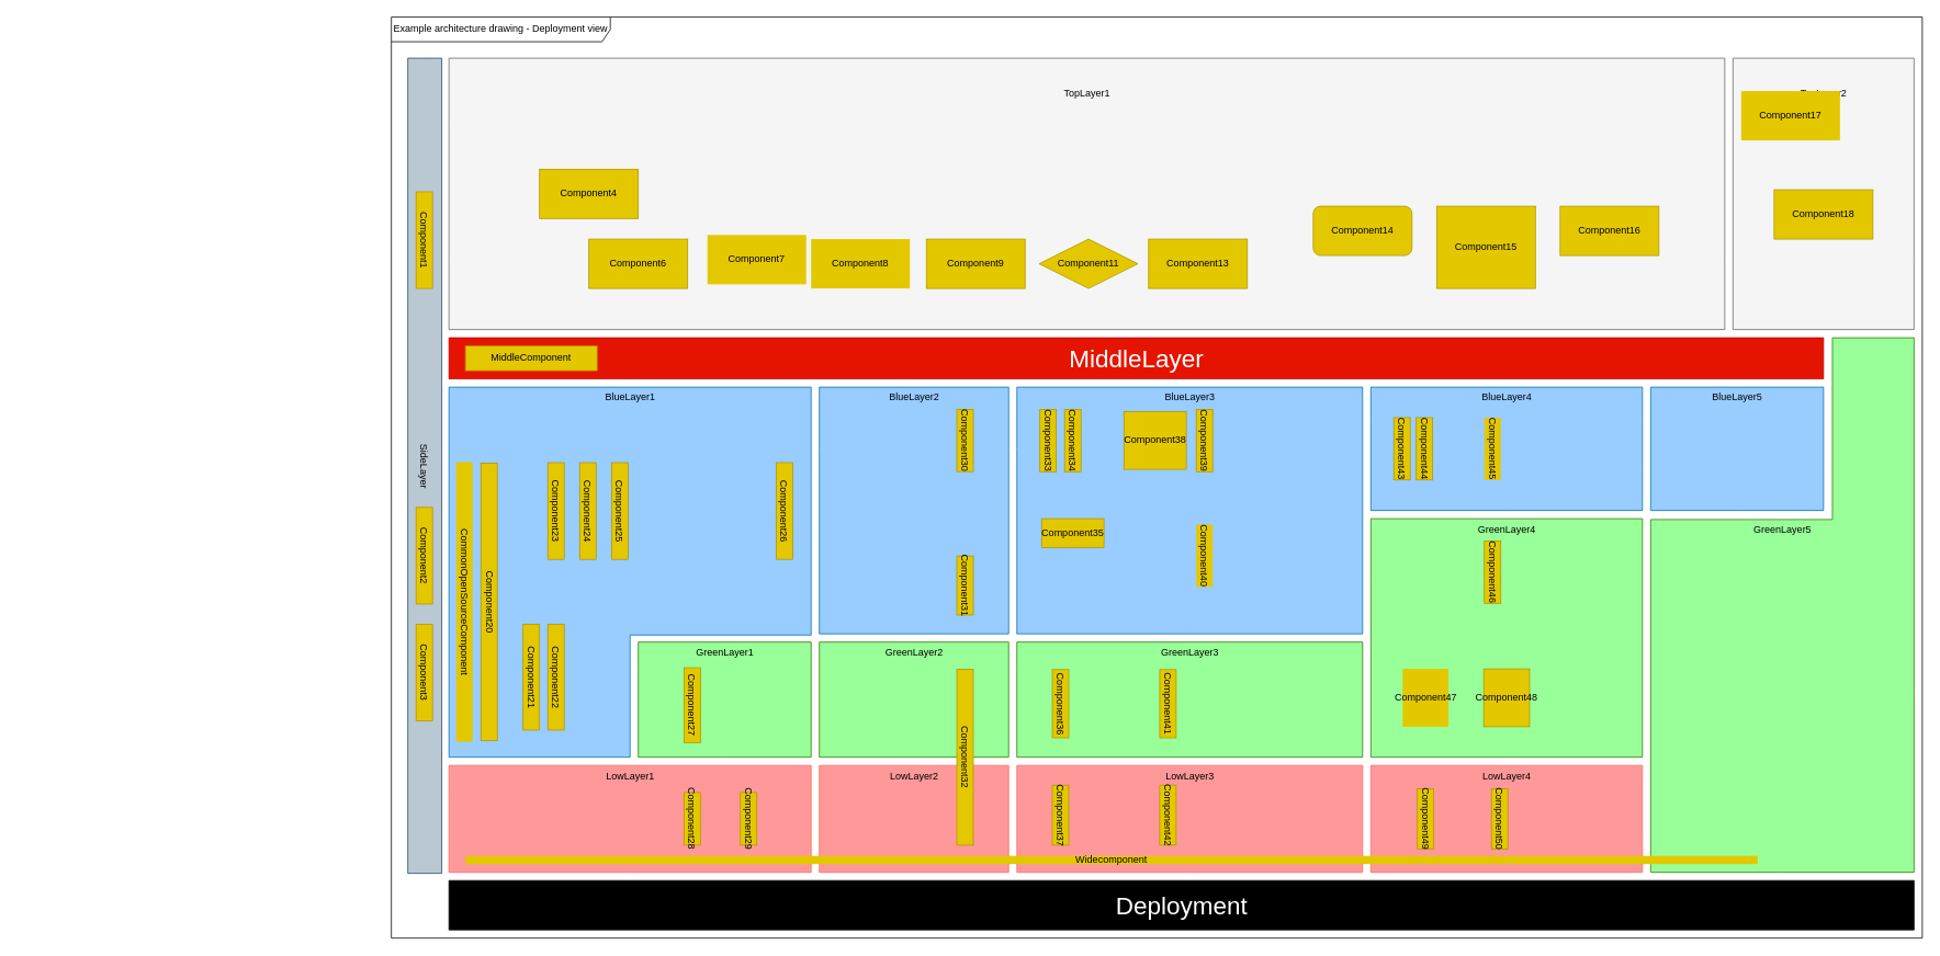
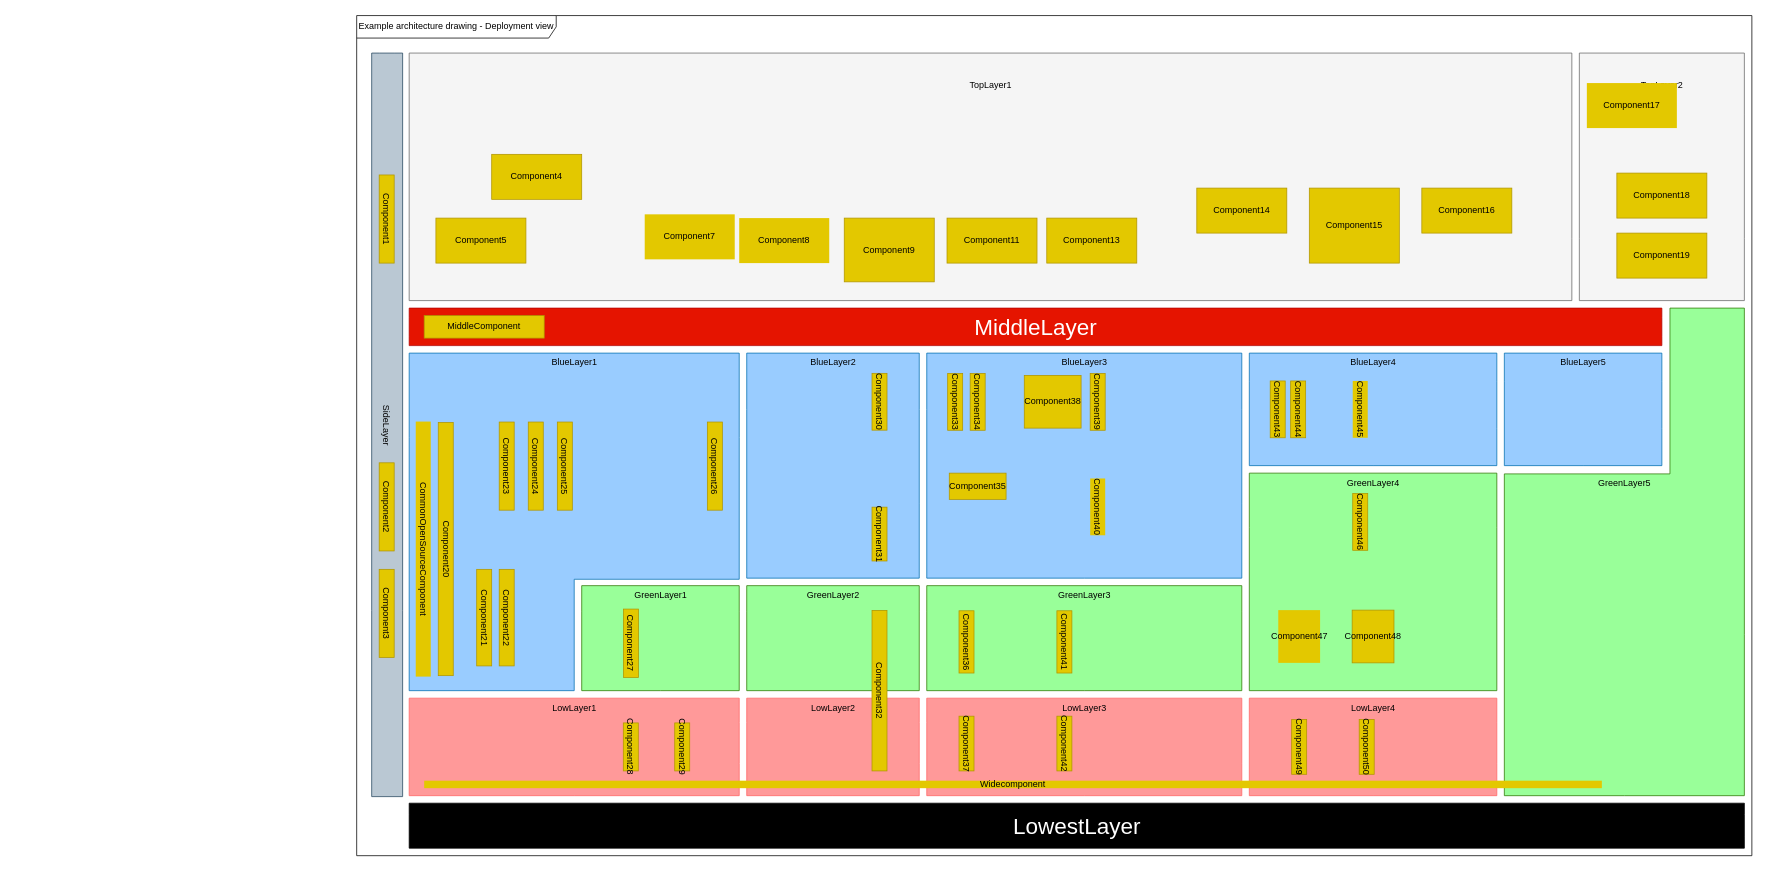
- <mxCell id="28" value="Component14" style="html=1;fontColor=#000000;fillColor=#e3c800;strokeColor=#B09500;whiteSpace=wrap;rounded=1;" parent="1" vertex="1"><mxGeometry x="1595" y="250" width="120" height="60" as="geometry" /></mxCell>
+ <mxCell id="28" value="Component14" style="rounded=0;html=1;fontColor=#000000;fillColor=#e3c800;strokeColor=#B09500;whiteSpace=wrap;" parent="1" vertex="1"><mxGeometry x="1595" y="250" width="120" height="60" as="geometry" /></mxCell>
+ <mxCell id="71" value="Component5" style="rounded=0;html=1;fontColor=#000000;fillColor=#e3c800;strokeColor=#B09500;whiteSpace=wrap;" parent="1" vertex="1"><mxGeometry x="580.63" y="290" width="120" height="60" as="geometry" /></mxCell>
- <mxCell id="72" value="Component6" style="rounded=0;html=1;fontColor=#000000;fillColor=#e3c800;strokeColor=#B09500;whiteSpace=wrap;" parent="1" vertex="1"><mxGeometry x="715" y="290" width="120" height="60" as="geometry" /></mxCell>
- <mxCell id="25" value="Component9" style="rounded=0;html=1;fontColor=#000000;fillColor=#e3c800;strokeColor=#B09500;whiteSpace=wrap;" parent="1" vertex="1"><mxGeometry x="1125" y="290" width="120" height="60" as="geometry" /></mxCell>
+ <mxCell id="25" value="Component9" style="rounded=0;html=1;fontColor=#000000;fillColor=#e3c800;strokeColor=#B09500;whiteSpace=wrap;" parent="1" vertex="1"><mxGeometry x="1125" y="290" width="120" height="85" as="geometry" /></mxCell>
- <mxCell id="26" value="Component11" style="rhombus;html=1;fontColor=#000000;fillColor=#e3c800;strokeColor=#B09500;whiteSpace=wrap;" parent="1" vertex="1"><mxGeometry x="1262" y="290" width="120" height="60" as="geometry" /></mxCell>
+ <mxCell id="26" value="Component11" style="rounded=0;html=1;fontColor=#000000;fillColor=#e3c800;strokeColor=#B09500;whiteSpace=wrap;" parent="1" vertex="1"><mxGeometry x="1262" y="290" width="120" height="60" as="geometry" /></mxCell>
+ <mxCell id="33" value="Component19" style="rounded=0;html=1;fontColor=#000000;fillColor=#e3c800;strokeColor=#B09500;whiteSpace=wrap;" parent="1" vertex="1"><mxGeometry x="2155" y="310" width="120" height="60" as="geometry" /></mxCell>
- <mxCell id="7" value="Deployment" style="verticalLabelPosition=middle;verticalAlign=middle;html=1;shape=mxgraph.basic.polygon;polyCoords=[[0,0],[1,0],[1,0.25],[1,0.75],[1,1],[0,1],[0,0.75],[0,0.25]];polyline=0;fontColor=#FFFFFF;fillColor=#000000;strokeColor=#000000;labelPosition=center;align=center;fontSize=30;" parent="1" vertex="1"><mxGeometry x="545" y="1070" width="1780" height="60" as="geometry" /></mxCell>
+ <mxCell id="7" value="LowestLayer" style="verticalLabelPosition=middle;verticalAlign=middle;html=1;shape=mxgraph.basic.polygon;polyCoords=[[0,0],[1,0],[1,0.25],[1,0.75],[1,1],[0,1],[0,0.75],[0,0.25]];polyline=0;fontColor=#FFFFFF;fillColor=#000000;strokeColor=#000000;labelPosition=center;align=center;fontSize=30;" parent="1" vertex="1"><mxGeometry x="545" y="1070" width="1780" height="60" as="geometry" /></mxCell>
